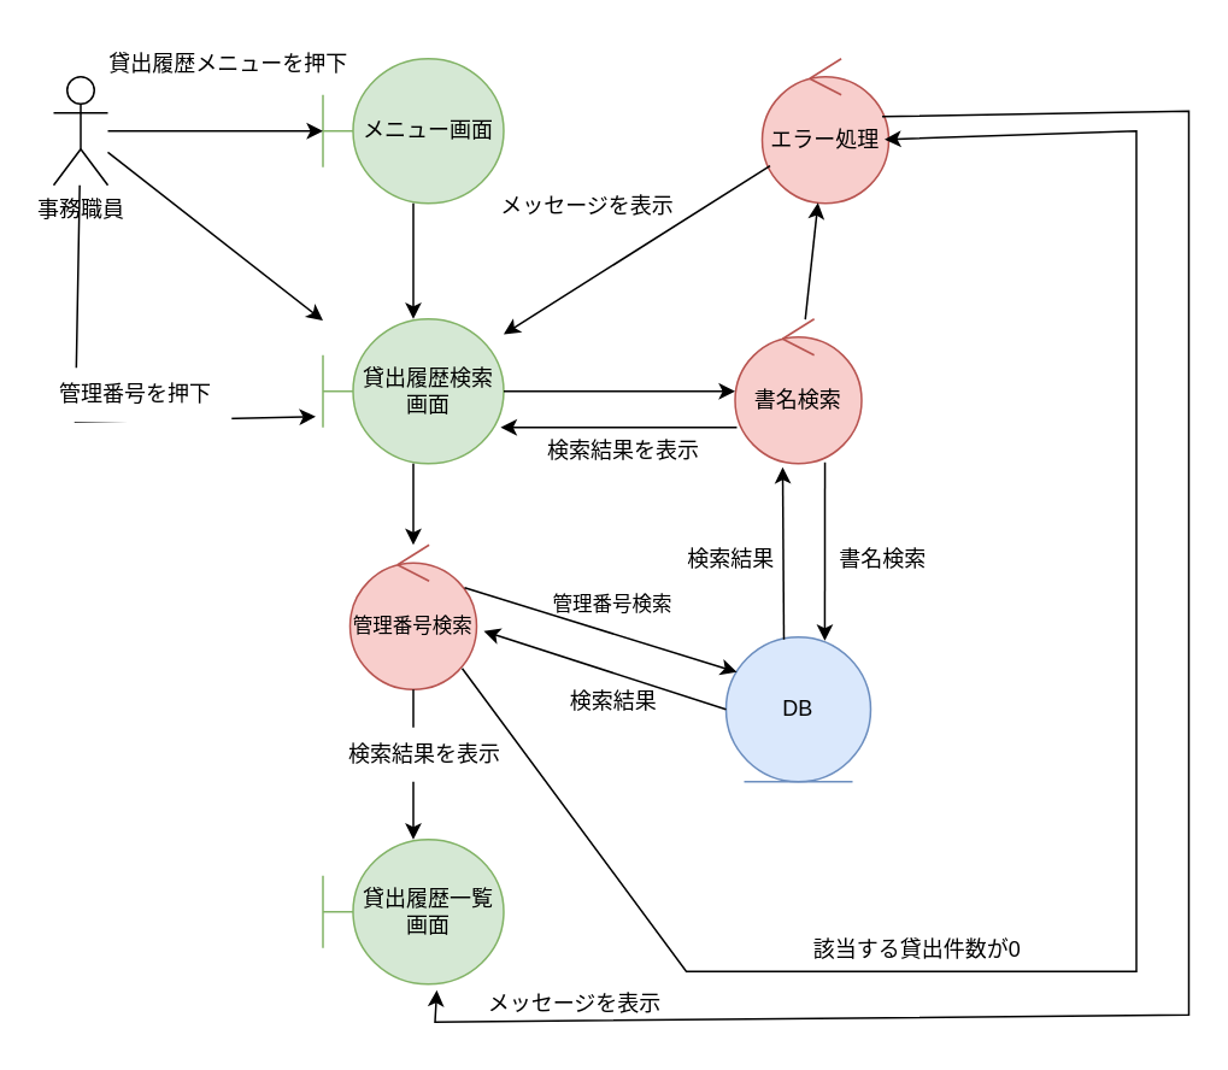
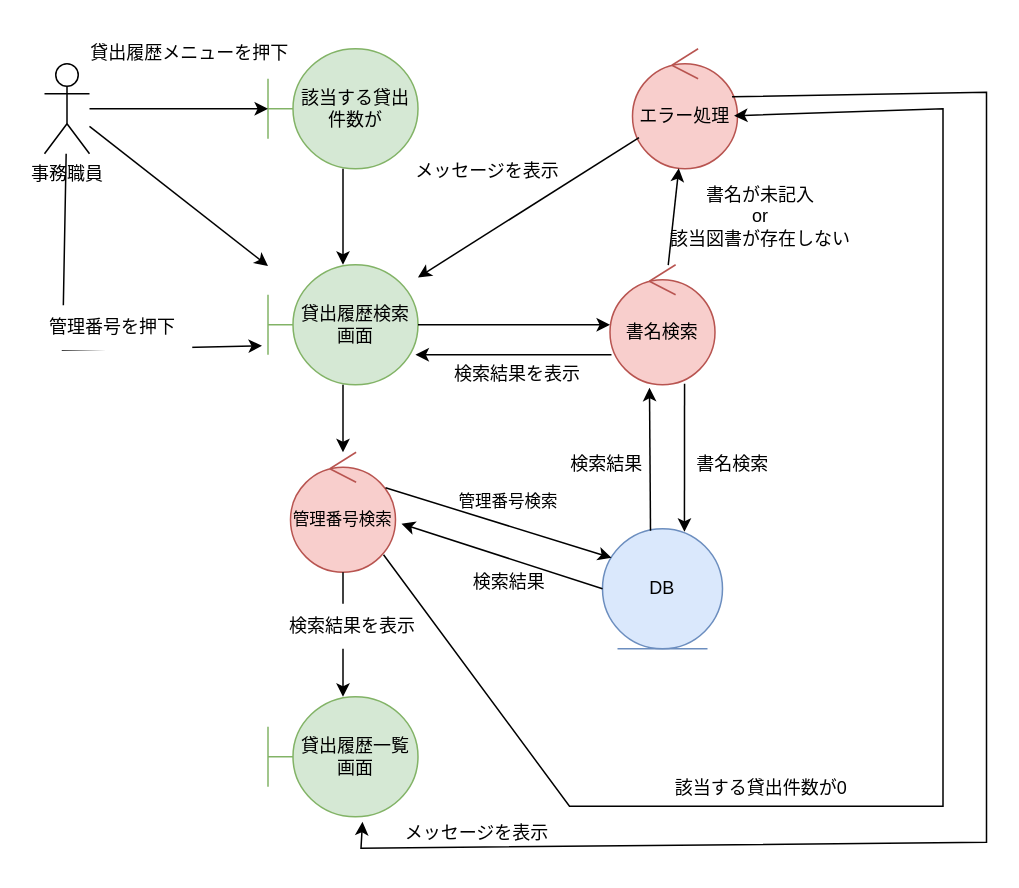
- <mxCell id="3" value="&lt;div&gt;メニュー画面&lt;/div&gt;" style="shape=umlBoundary;whiteSpace=wrap;html=1;fillColor=#d5e8d4;strokeColor=#82b366;" vertex="1" parent="1"><mxGeometry x="178" y="32" width="100" height="80" as="geometry" /></mxCell>
+ <mxCell id="3" value="&lt;div&gt;該当する貸出件数が&lt;/div&gt;" style="shape=umlBoundary;whiteSpace=wrap;html=1;fillColor=#d5e8d4;strokeColor=#82b366;" vertex="1" parent="1"><mxGeometry x="178" y="32" width="100" height="80" as="geometry" /></mxCell>
+ <mxCell id="20" value="書名が未記入&lt;div&gt;or&lt;/div&gt;&lt;div&gt;該当図書が存在しない&lt;/div&gt;" style="text;html=1;align=center;verticalAlign=middle;whiteSpace=wrap;rounded=0;" vertex="1" parent="1"><mxGeometry x="443" y="129" width="127" height="30" as="geometry" /></mxCell>
